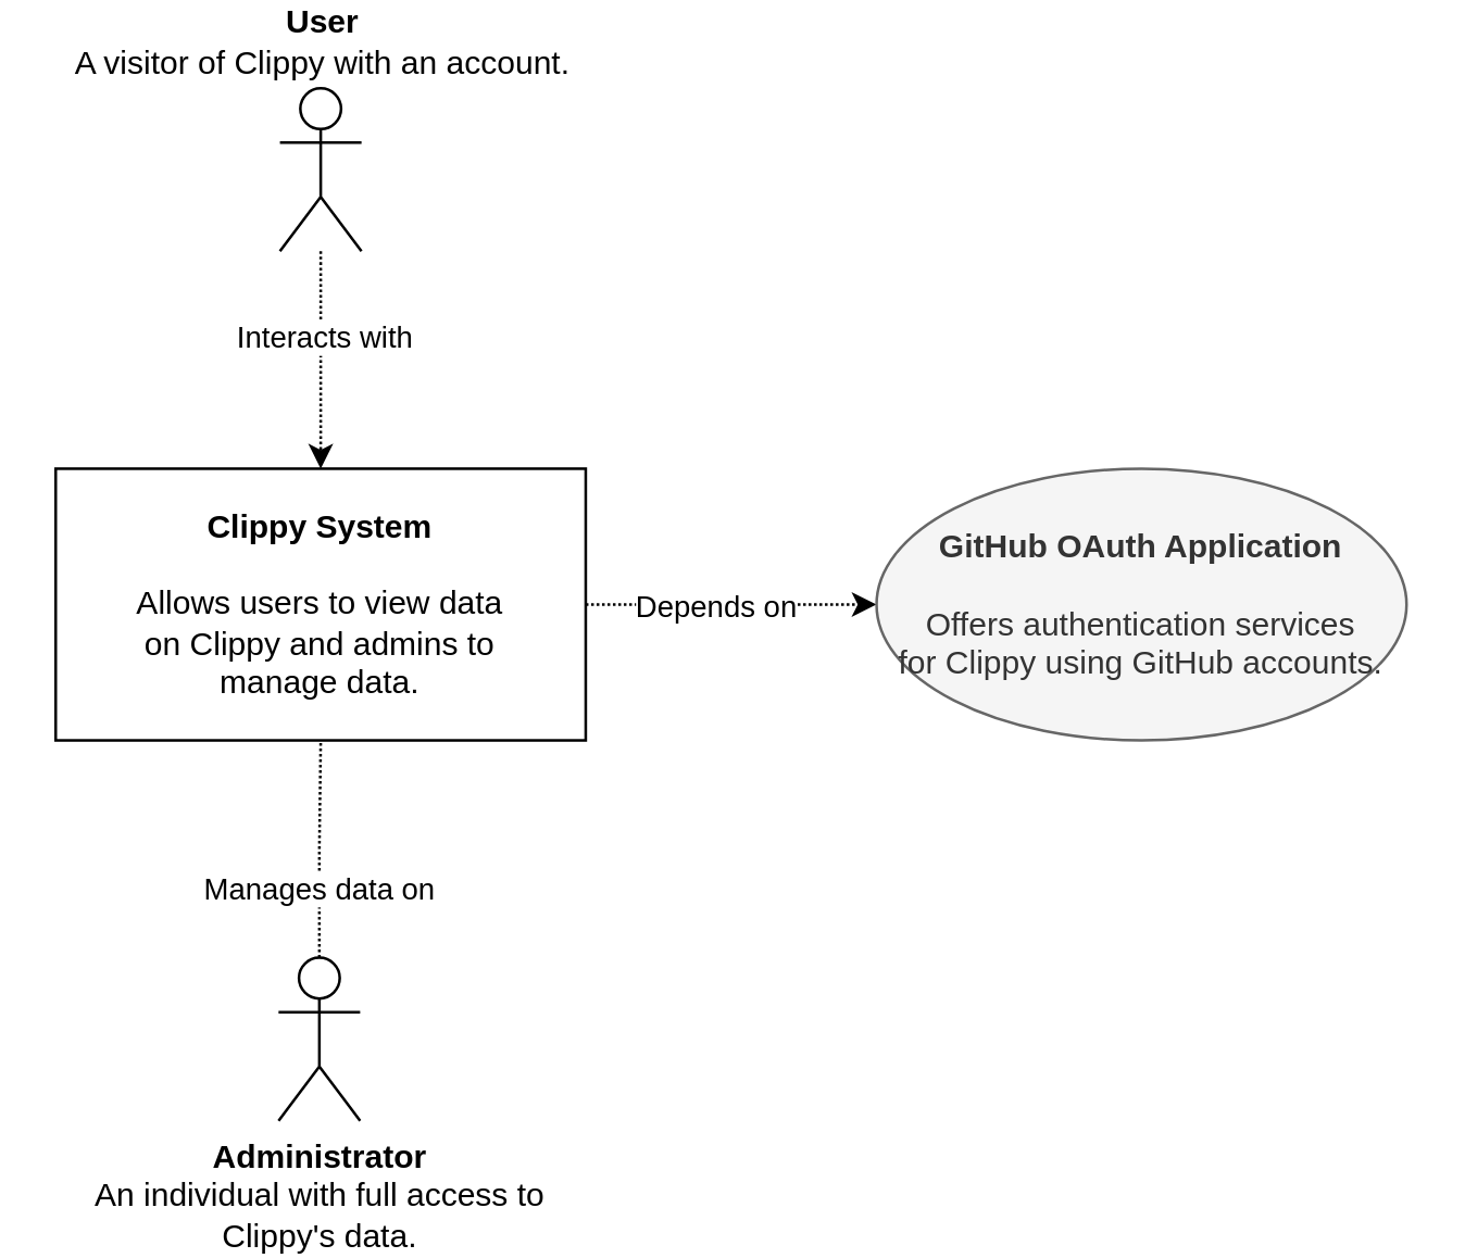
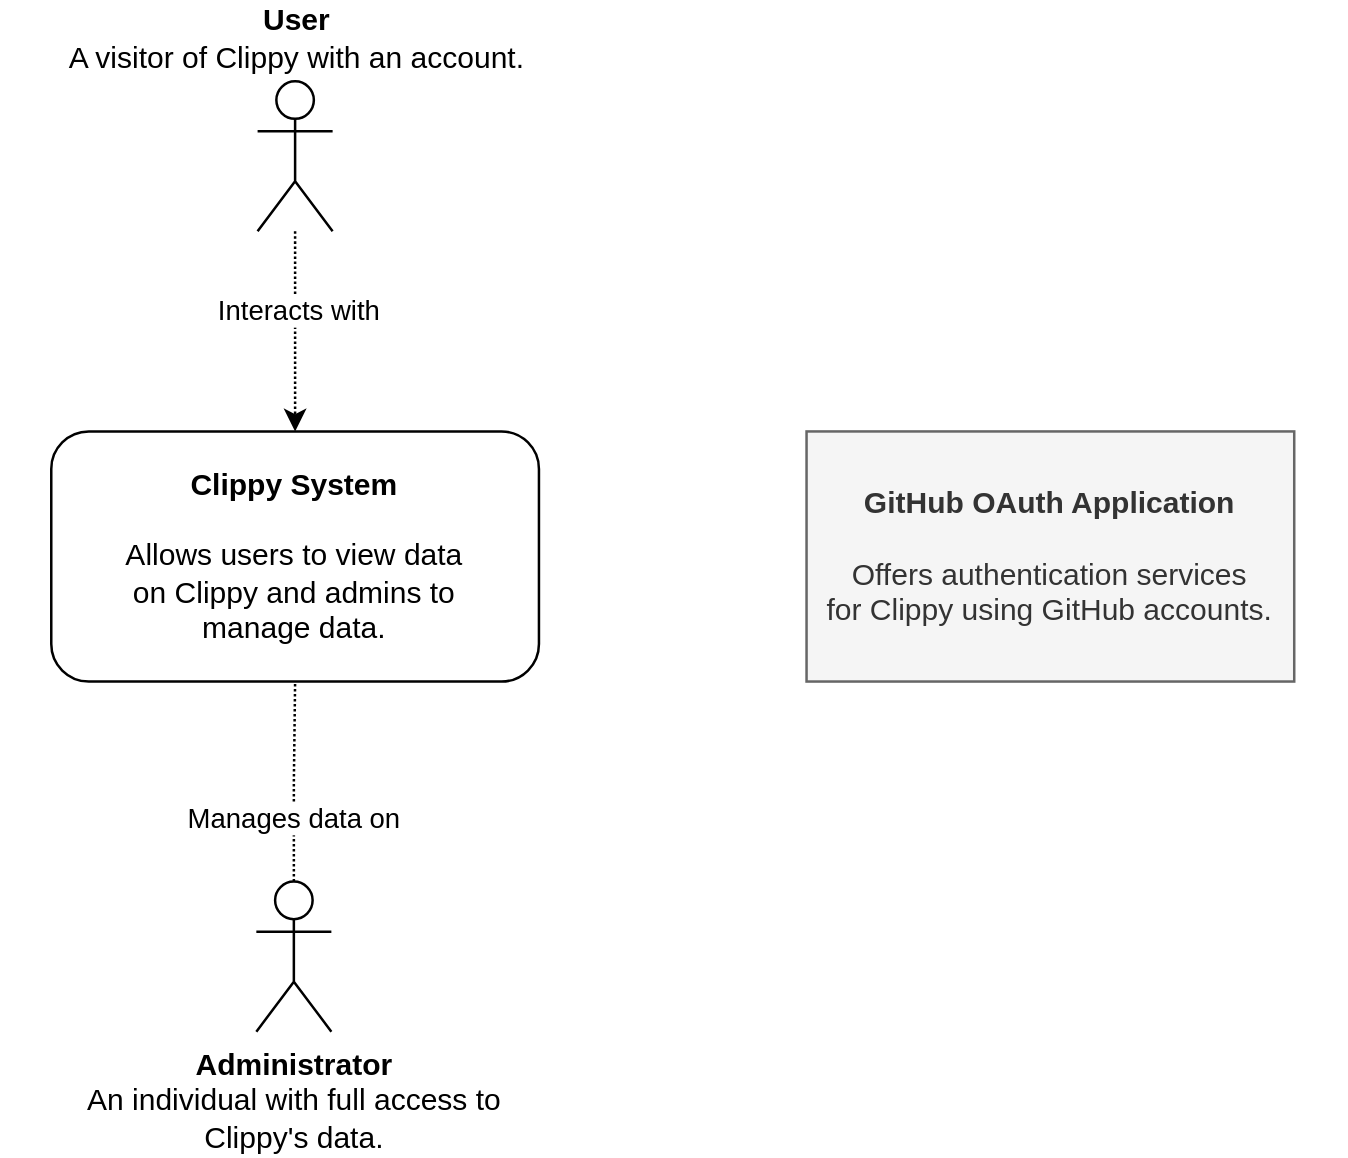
- <mxCell id="10" value="&lt;div&gt;&lt;b&gt;Clippy System&lt;/b&gt;&lt;/div&gt;&lt;div&gt;&lt;b&gt;&lt;br&gt;&lt;/b&gt;&lt;/div&gt;&lt;div&gt;Allows users to view data&lt;/div&gt;&lt;div&gt;on Clippy and admins to&lt;/div&gt;&lt;div&gt;manage data.&lt;br&gt;&lt;b&gt;&lt;/b&gt;&lt;/div&gt;" style="rounded=0;whiteSpace=wrap;html=1;" parent="1" vertex="1"><mxGeometry x="20" y="160" width="195" height="100" as="geometry" /></mxCell>
+ <mxCell id="10" value="&lt;div&gt;&lt;b&gt;Clippy System&lt;/b&gt;&lt;/div&gt;&lt;div&gt;&lt;b&gt;&lt;br&gt;&lt;/b&gt;&lt;/div&gt;&lt;div&gt;Allows users to view data&lt;/div&gt;&lt;div&gt;on Clippy and admins to&lt;/div&gt;&lt;div&gt;manage data.&lt;br&gt;&lt;b&gt;&lt;/b&gt;&lt;/div&gt;" style="whiteSpace=wrap;html=1;rounded=1;" parent="1" vertex="1"><mxGeometry x="20" y="160" width="195" height="100" as="geometry" /></mxCell>
- <mxCell id="8" style="edgeStyle=orthogonalEdgeStyle;rounded=0;orthogonalLoop=1;jettySize=auto;html=1;entryX=0;entryY=0.5;entryDx=0;entryDy=0;dashed=1;dashPattern=1 1;" parent="1" source="10" target="11" edge="1"><mxGeometry relative="1" as="geometry" /></mxCell>
- <mxCell id="9" value="Depends on" style="edgeLabel;html=1;align=center;verticalAlign=middle;resizable=0;points=[];" parent="8" vertex="1" connectable="0"><mxGeometry x="0.221" y="-2" relative="1" as="geometry"><mxPoint x="-18" y="-2" as="offset" /></mxGeometry></mxCell>
- <mxCell id="11" value="&lt;div&gt;&lt;b&gt;GitHub OAuth Application&lt;br&gt;&lt;/b&gt;&lt;/div&gt;&lt;div&gt;&lt;b&gt;&lt;br&gt;&lt;/b&gt;&lt;/div&gt;&lt;div&gt;Offers authentication services&lt;/div&gt;&lt;div&gt;for Clippy using GitHub accounts.&lt;br&gt;&lt;b&gt;&lt;/b&gt;&lt;/div&gt;" style="ellipse;whiteSpace=wrap;html=1;fillColor=#f5f5f5;strokeColor=#666666;fontColor=#333333;" parent="1" vertex="1"><mxGeometry x="322" y="160" width="195" height="100" as="geometry" /></mxCell>
+ <mxCell id="11" value="&lt;div&gt;&lt;b&gt;GitHub OAuth Application&lt;br&gt;&lt;/b&gt;&lt;/div&gt;&lt;div&gt;&lt;b&gt;&lt;br&gt;&lt;/b&gt;&lt;/div&gt;&lt;div&gt;Offers authentication services&lt;/div&gt;&lt;div&gt;for Clippy using GitHub accounts.&lt;br&gt;&lt;b&gt;&lt;/b&gt;&lt;/div&gt;" style="rounded=0;whiteSpace=wrap;html=1;fillColor=#f5f5f5;strokeColor=#666666;fontColor=#333333;" parent="1" vertex="1"><mxGeometry x="322" y="160" width="195" height="100" as="geometry" /></mxCell>
